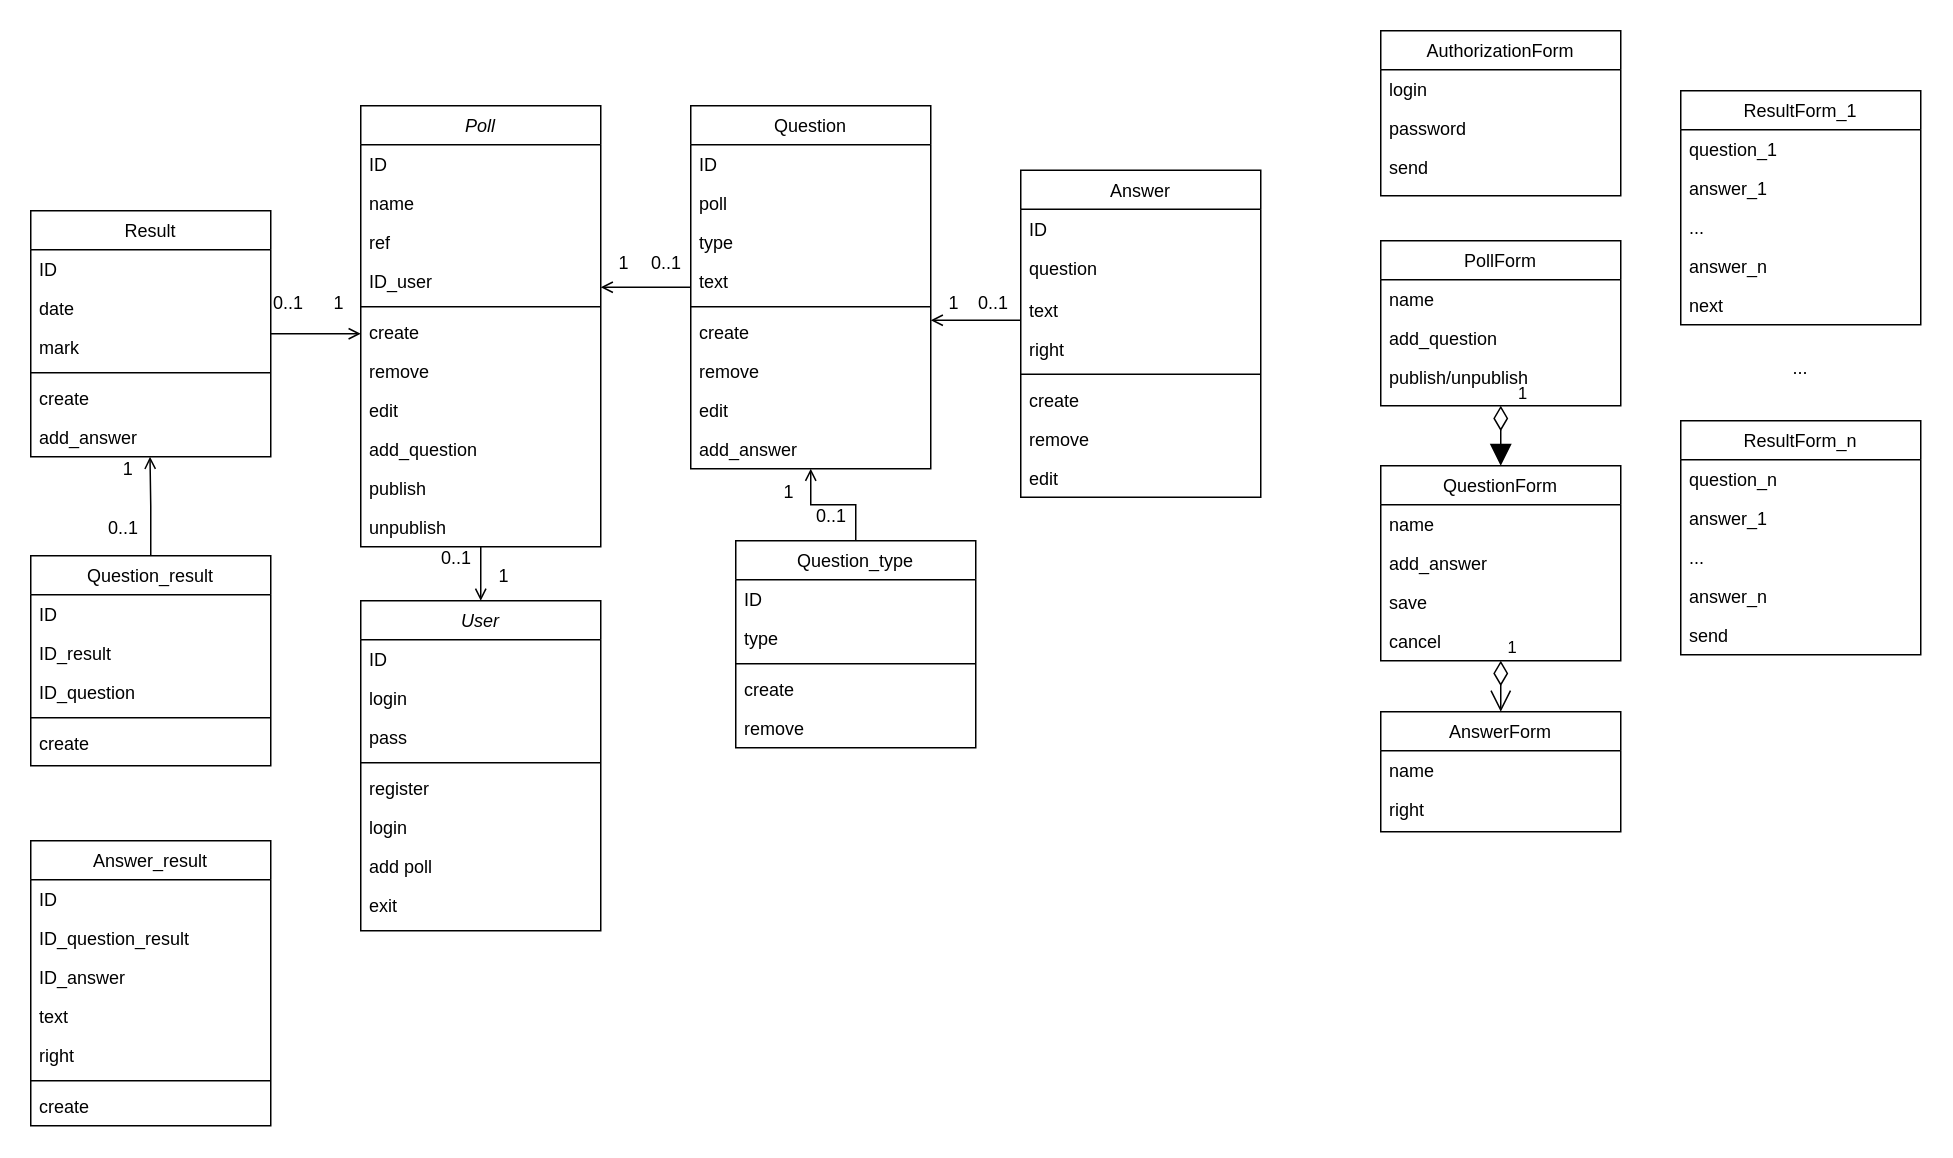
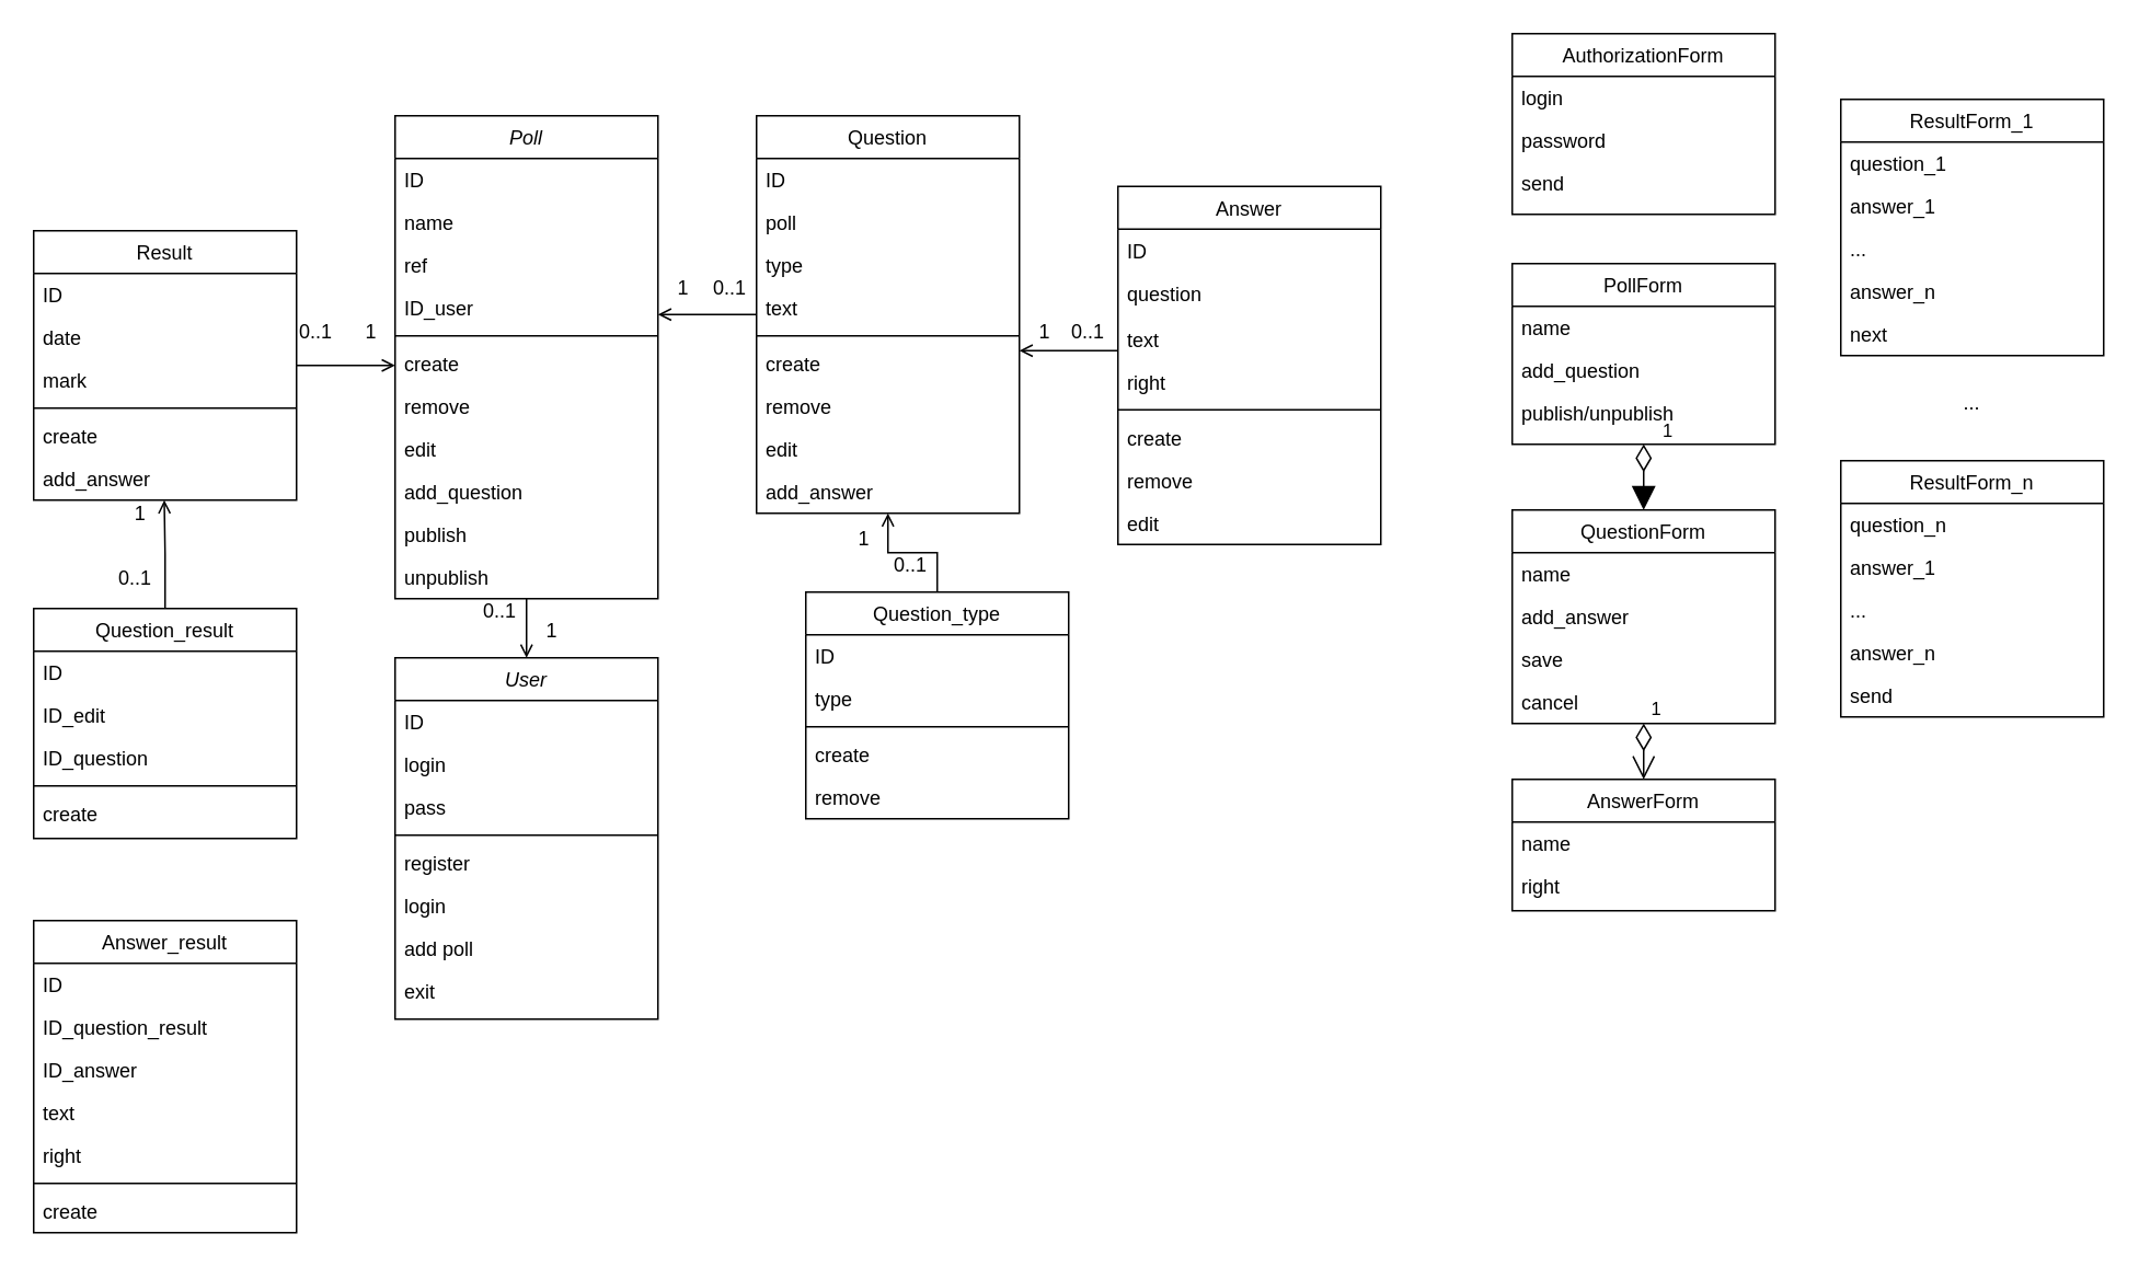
- <mxCell id="54" value="ID_result" style="text;align=left;verticalAlign=top;spacingLeft=4;spacingRight=4;overflow=hidden;rotatable=0;points=[[0,0.5],[1,0.5]];portConstraint=eastwest;" parent="52" vertex="1"><mxGeometry y="52" width="160" height="26" as="geometry" /></mxCell>
+ <mxCell id="54" value="ID_edit" style="text;align=left;verticalAlign=top;spacingLeft=4;spacingRight=4;overflow=hidden;rotatable=0;points=[[0,0.5],[1,0.5]];portConstraint=eastwest;" parent="52" vertex="1"><mxGeometry y="52" width="160" height="26" as="geometry" /></mxCell>
